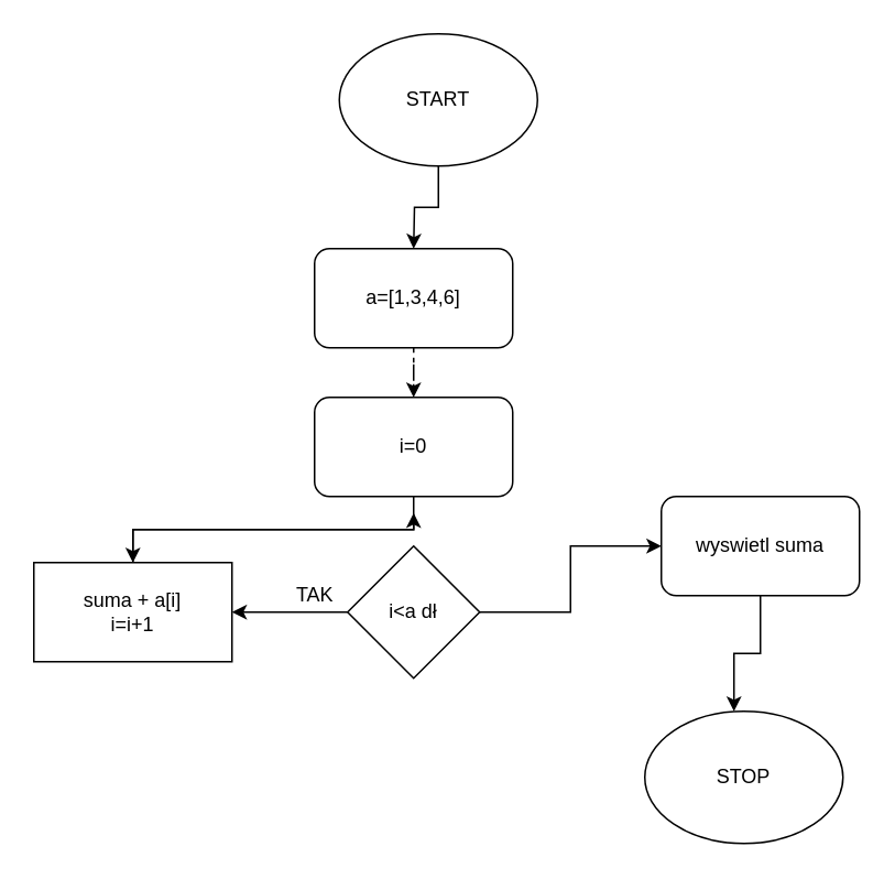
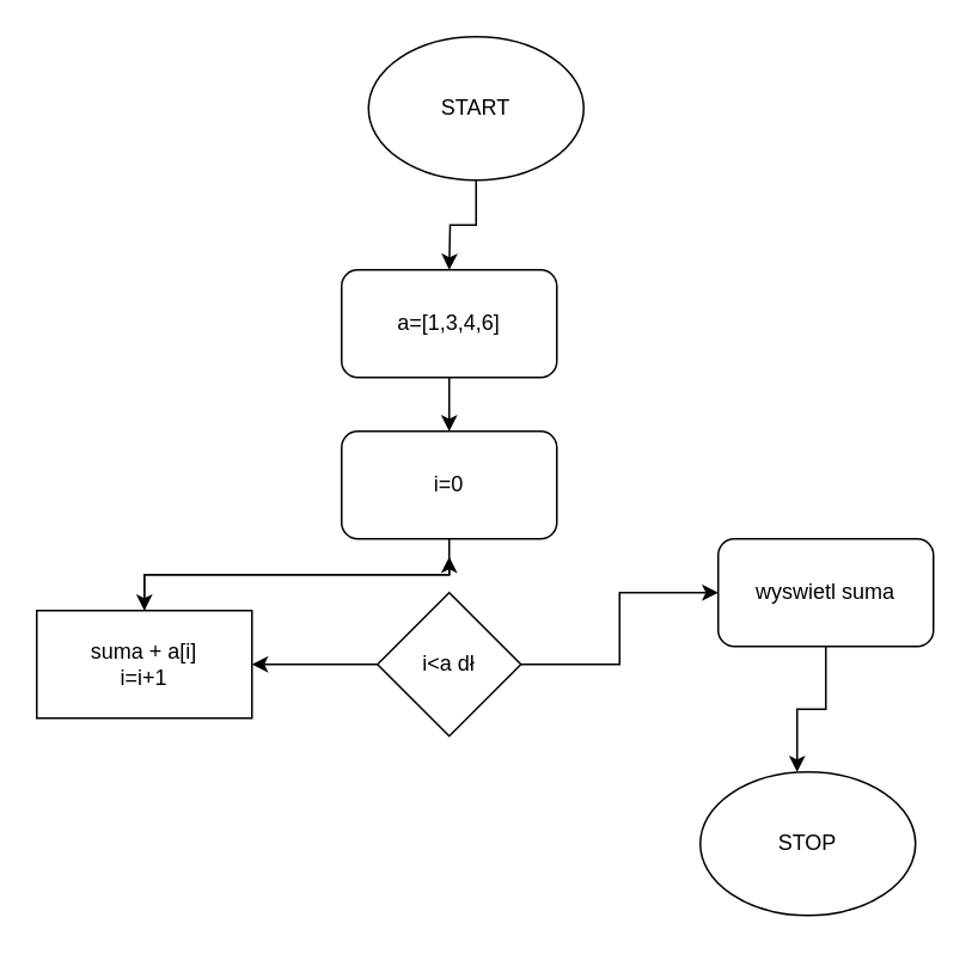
- <mxCell id="14" style="edgeStyle=orthogonalEdgeStyle;rounded=0;orthogonalLoop=1;jettySize=auto;html=1;exitX=0.5;exitY=1;exitDx=0;exitDy=0;dashed=1;" edge="1" parent="1" source="15" target="5"><mxGeometry relative="1" as="geometry" /></mxCell>
+ <mxCell id="14" style="edgeStyle=orthogonalEdgeStyle;rounded=0;orthogonalLoop=1;jettySize=auto;html=1;exitX=0.5;exitY=1;exitDx=0;exitDy=0;" edge="1" parent="1" source="15" target="5"><mxGeometry relative="1" as="geometry" /></mxCell>
- <mxCell id="11" value="TAK" style="text;html=1;align=center;verticalAlign=middle;resizable=0;points=[];autosize=1;strokeColor=none;fillColor=none;" vertex="1" parent="1"><mxGeometry x="170" y="345" width="40" height="30" as="geometry" /></mxCell>
